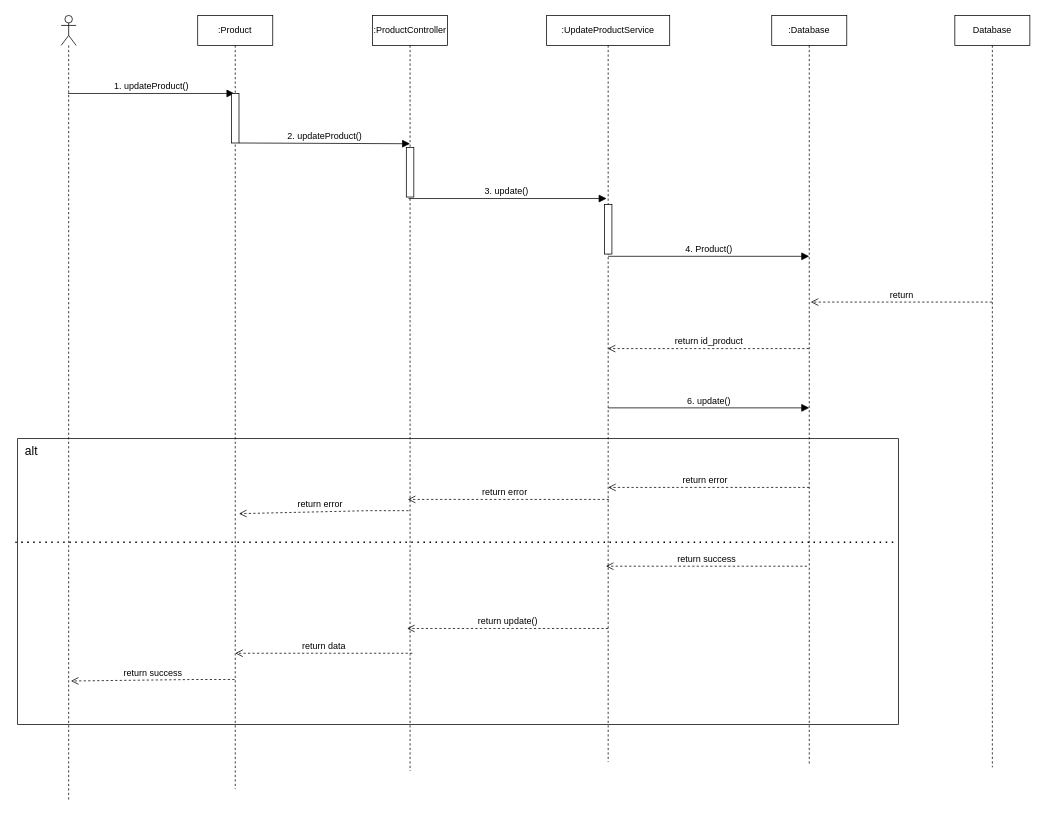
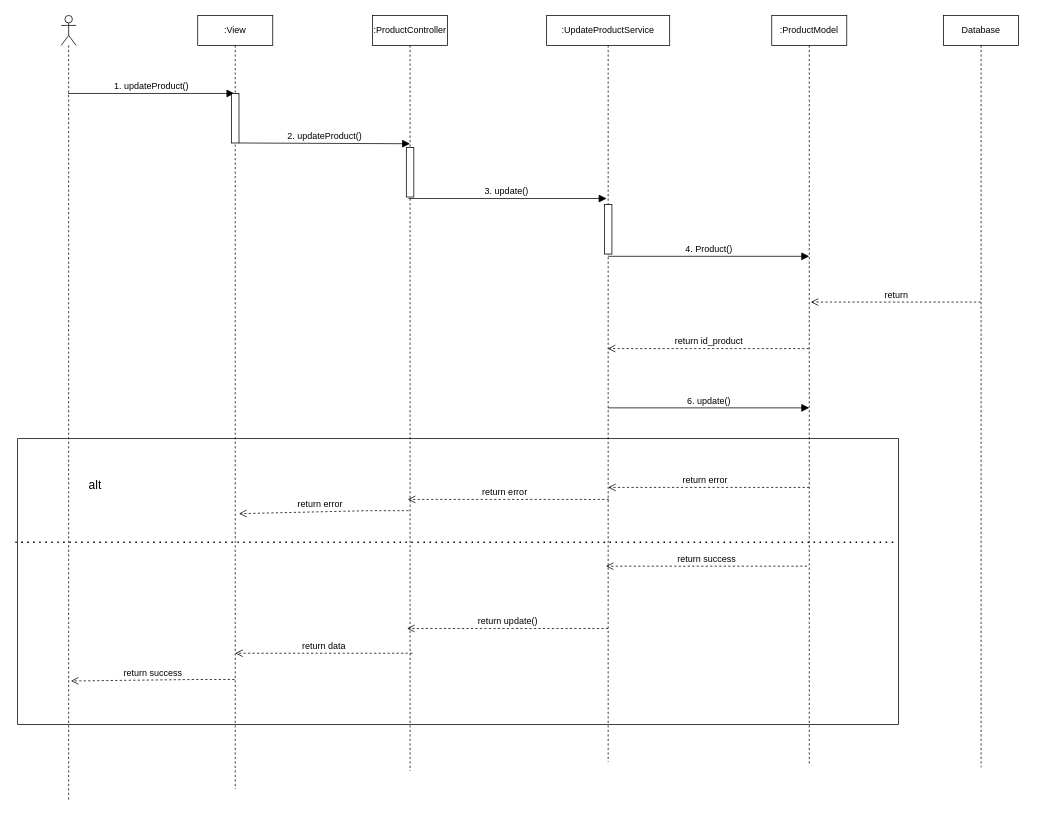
- <mxCell id="2" value=":Product" style="shape=umlLifeline;perimeter=lifelinePerimeter;whiteSpace=wrap;html=1;container=1;dropTarget=0;collapsible=0;recursiveResize=0;outlineConnect=0;portConstraint=eastwest;newEdgeStyle={&quot;curved&quot;:0,&quot;rounded&quot;:0};" vertex="1" parent="1"><mxGeometry x="263" y="20" width="100" height="1031" as="geometry" /></mxCell>
+ <mxCell id="2" value=":View" style="shape=umlLifeline;perimeter=lifelinePerimeter;whiteSpace=wrap;html=1;container=1;dropTarget=0;collapsible=0;recursiveResize=0;outlineConnect=0;portConstraint=eastwest;newEdgeStyle={&quot;curved&quot;:0,&quot;rounded&quot;:0};" vertex="1" parent="1"><mxGeometry x="263" y="20" width="100" height="1031" as="geometry" /></mxCell>
- <mxCell id="7" value=":Database" style="shape=umlLifeline;perimeter=lifelinePerimeter;whiteSpace=wrap;html=1;container=1;dropTarget=0;collapsible=0;recursiveResize=0;outlineConnect=0;portConstraint=eastwest;newEdgeStyle={&quot;curved&quot;:0,&quot;rounded&quot;:0};" vertex="1" parent="1"><mxGeometry x="1028" y="20" width="100" height="999" as="geometry" /></mxCell>
+ <mxCell id="7" value=":ProductModel" style="shape=umlLifeline;perimeter=lifelinePerimeter;whiteSpace=wrap;html=1;container=1;dropTarget=0;collapsible=0;recursiveResize=0;outlineConnect=0;portConstraint=eastwest;newEdgeStyle={&quot;curved&quot;:0,&quot;rounded&quot;:0};" vertex="1" parent="1"><mxGeometry x="1028" y="20" width="100" height="999" as="geometry" /></mxCell>
- <mxCell id="14" value="Database" style="shape=umlLifeline;perimeter=lifelinePerimeter;whiteSpace=wrap;html=1;container=1;dropTarget=0;collapsible=0;recursiveResize=0;outlineConnect=0;portConstraint=eastwest;newEdgeStyle={&quot;curved&quot;:0,&quot;rounded&quot;:0};" vertex="1" parent="1"><mxGeometry x="1272" y="20" width="100" height="1002" as="geometry" /></mxCell>
+ <mxCell id="14" value="Database" style="shape=umlLifeline;perimeter=lifelinePerimeter;whiteSpace=wrap;html=1;container=1;dropTarget=0;collapsible=0;recursiveResize=0;outlineConnect=0;portConstraint=eastwest;newEdgeStyle={&quot;curved&quot;:0,&quot;rounded&quot;:0};" vertex="1" parent="1"><mxGeometry x="1257" y="20" width="100" height="1002" as="geometry" /></mxCell>
- <mxCell id="22" value="alt" style="text;html=1;align=center;verticalAlign=middle;resizable=0;points=[];autosize=1;strokeColor=none;fillColor=none;fontSize=16;" vertex="1" parent="1"><mxGeometry x="23" y="584" width="35" height="31" as="geometry" /></mxCell>
+ <mxCell id="22" value="alt" style="text;html=1;align=center;verticalAlign=middle;resizable=0;points=[];autosize=1;strokeColor=none;fillColor=none;fontSize=16;" vertex="1" parent="1"><mxGeometry x="108" y="629" width="35" height="31" as="geometry" /></mxCell>
